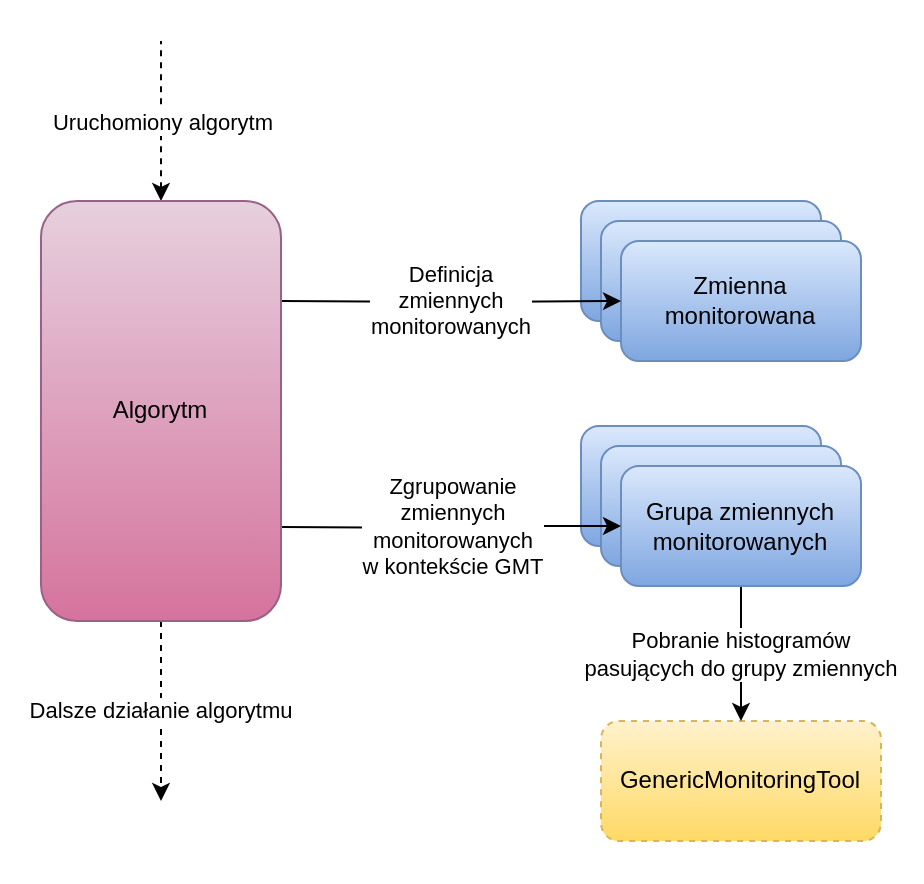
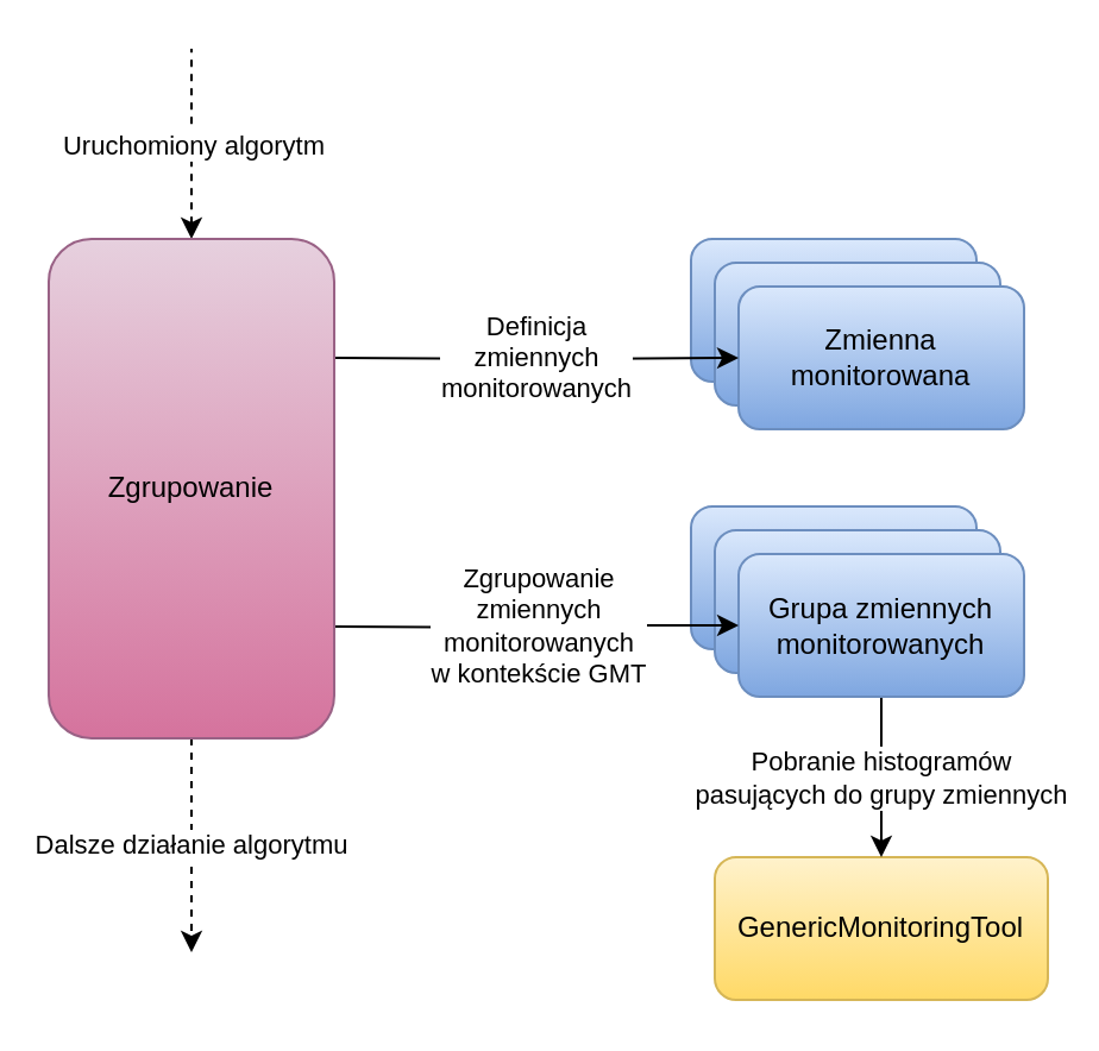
- <mxCell id="14" value="Algorytm" style="rounded=1;whiteSpace=wrap;html=1;fillColor=#e6d0de;strokeColor=#996185;gradientColor=#d5739d;" vertex="1" parent="1"><mxGeometry x="20" y="100" width="120" height="210" as="geometry" /></mxCell>
+ <mxCell id="14" value="Zgrupowanie" style="rounded=1;whiteSpace=wrap;html=1;fillColor=#e6d0de;strokeColor=#996185;gradientColor=#d5739d;" vertex="1" parent="1"><mxGeometry x="20" y="100" width="120" height="210" as="geometry" /></mxCell>
- <mxCell id="2" value="GenericMonitoringTool" style="rounded=1;whiteSpace=wrap;html=1;fillColor=#fff2cc;strokeColor=#d6b656;gradientColor=#ffd966;dashed=1;" vertex="1" parent="1"><mxGeometry x="300" y="360" width="140" height="60" as="geometry" /></mxCell>
+ <mxCell id="2" value="GenericMonitoringTool" style="rounded=1;whiteSpace=wrap;html=1;fillColor=#fff2cc;strokeColor=#d6b656;gradientColor=#ffd966;" vertex="1" parent="1"><mxGeometry x="300" y="360" width="140" height="60" as="geometry" /></mxCell>
